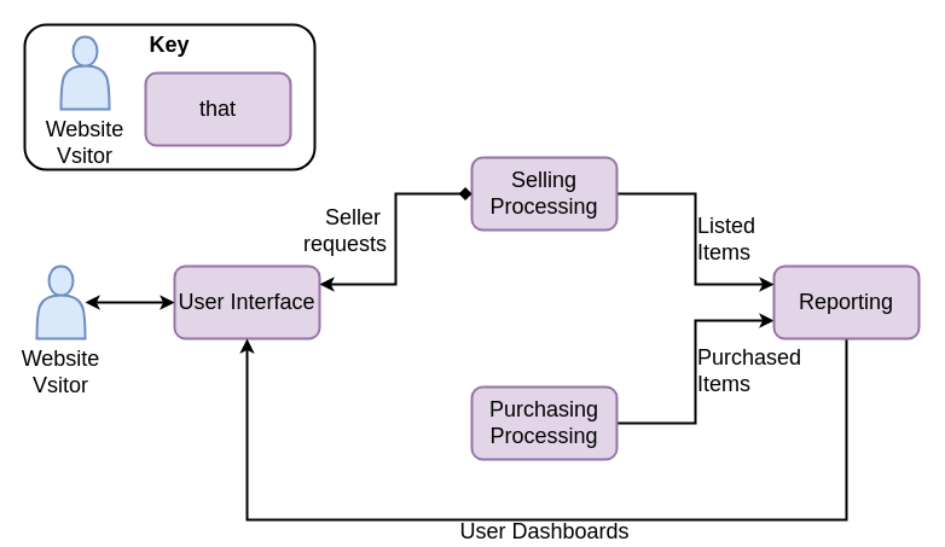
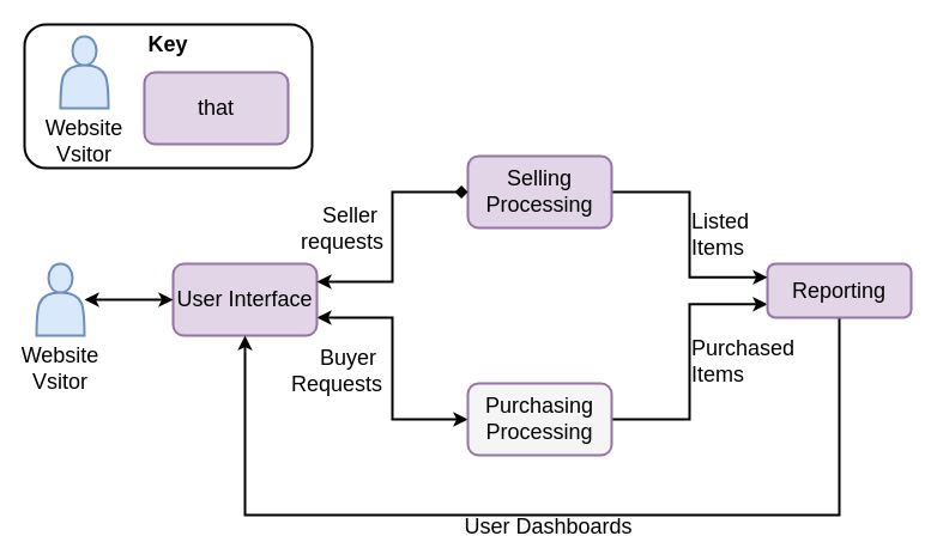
- <mxCell id="7" value="&lt;div style=&quot;font-size: 18px;&quot;&gt;&lt;span style=&quot;background-color: initial;&quot;&gt;Reporting&lt;/span&gt;&lt;br&gt;&lt;/div&gt;" style="rounded=1;whiteSpace=wrap;html=1;fillColor=#e1d5e7;strokeColor=#9673a6;fontSize=18;strokeWidth=2;labelBackgroundColor=none;" vertex="1" parent="1"><mxGeometry x="640" y="220" width="120" height="60" as="geometry" /></mxCell>
+ <mxCell id="7" value="&lt;div style=&quot;font-size: 18px;&quot;&gt;&lt;span style=&quot;background-color: initial;&quot;&gt;Reporting&lt;/span&gt;&lt;br&gt;&lt;/div&gt;" style="rounded=1;whiteSpace=wrap;html=1;fillColor=#e1d5e7;strokeColor=#9673a6;fontSize=18;strokeWidth=2;labelBackgroundColor=none;" vertex="1" parent="1"><mxGeometry x="640" y="220" width="120" height="45" as="geometry" /></mxCell>
+ <mxCell id="2" value="Buyer&amp;nbsp;&lt;div style=&quot;font-size: 18px;&quot;&gt;Requests&lt;/div&gt;" style="edgeStyle=orthogonalEdgeStyle;rounded=0;orthogonalLoop=1;jettySize=auto;html=1;entryX=0;entryY=0.5;entryDx=0;entryDy=0;startArrow=classic;startFill=1;fontSize=18;strokeWidth=2;labelBackgroundColor=none;align=right;exitX=1;exitY=0.75;exitDx=0;exitDy=0;" edge="1" parent="1" source="3" target="5"><mxGeometry x="0.024" y="-7" relative="1" as="geometry"><mxPoint as="offset" /></mxGeometry></mxCell>
- <mxCell id="5" value="Purchasing&lt;div style=&quot;font-size: 18px;&quot;&gt;Processing&lt;/div&gt;" style="rounded=1;whiteSpace=wrap;html=1;fillColor=#e1d5e7;strokeColor=#9673a6;fontSize=18;strokeWidth=2;labelBackgroundColor=none;" vertex="1" parent="1"><mxGeometry x="390" y="320" width="120" height="60" as="geometry" /></mxCell>
+ <mxCell id="5" value="Purchasing&lt;div style=&quot;font-size: 18px;&quot;&gt;Processing&lt;/div&gt;" style="rounded=1;whiteSpace=wrap;html=1;fillColor=#f5f5f5;strokeColor=#9673a6;fontSize=18;strokeWidth=2;labelBackgroundColor=none;" vertex="1" parent="1"><mxGeometry x="390" y="320" width="120" height="60" as="geometry" /></mxCell>
